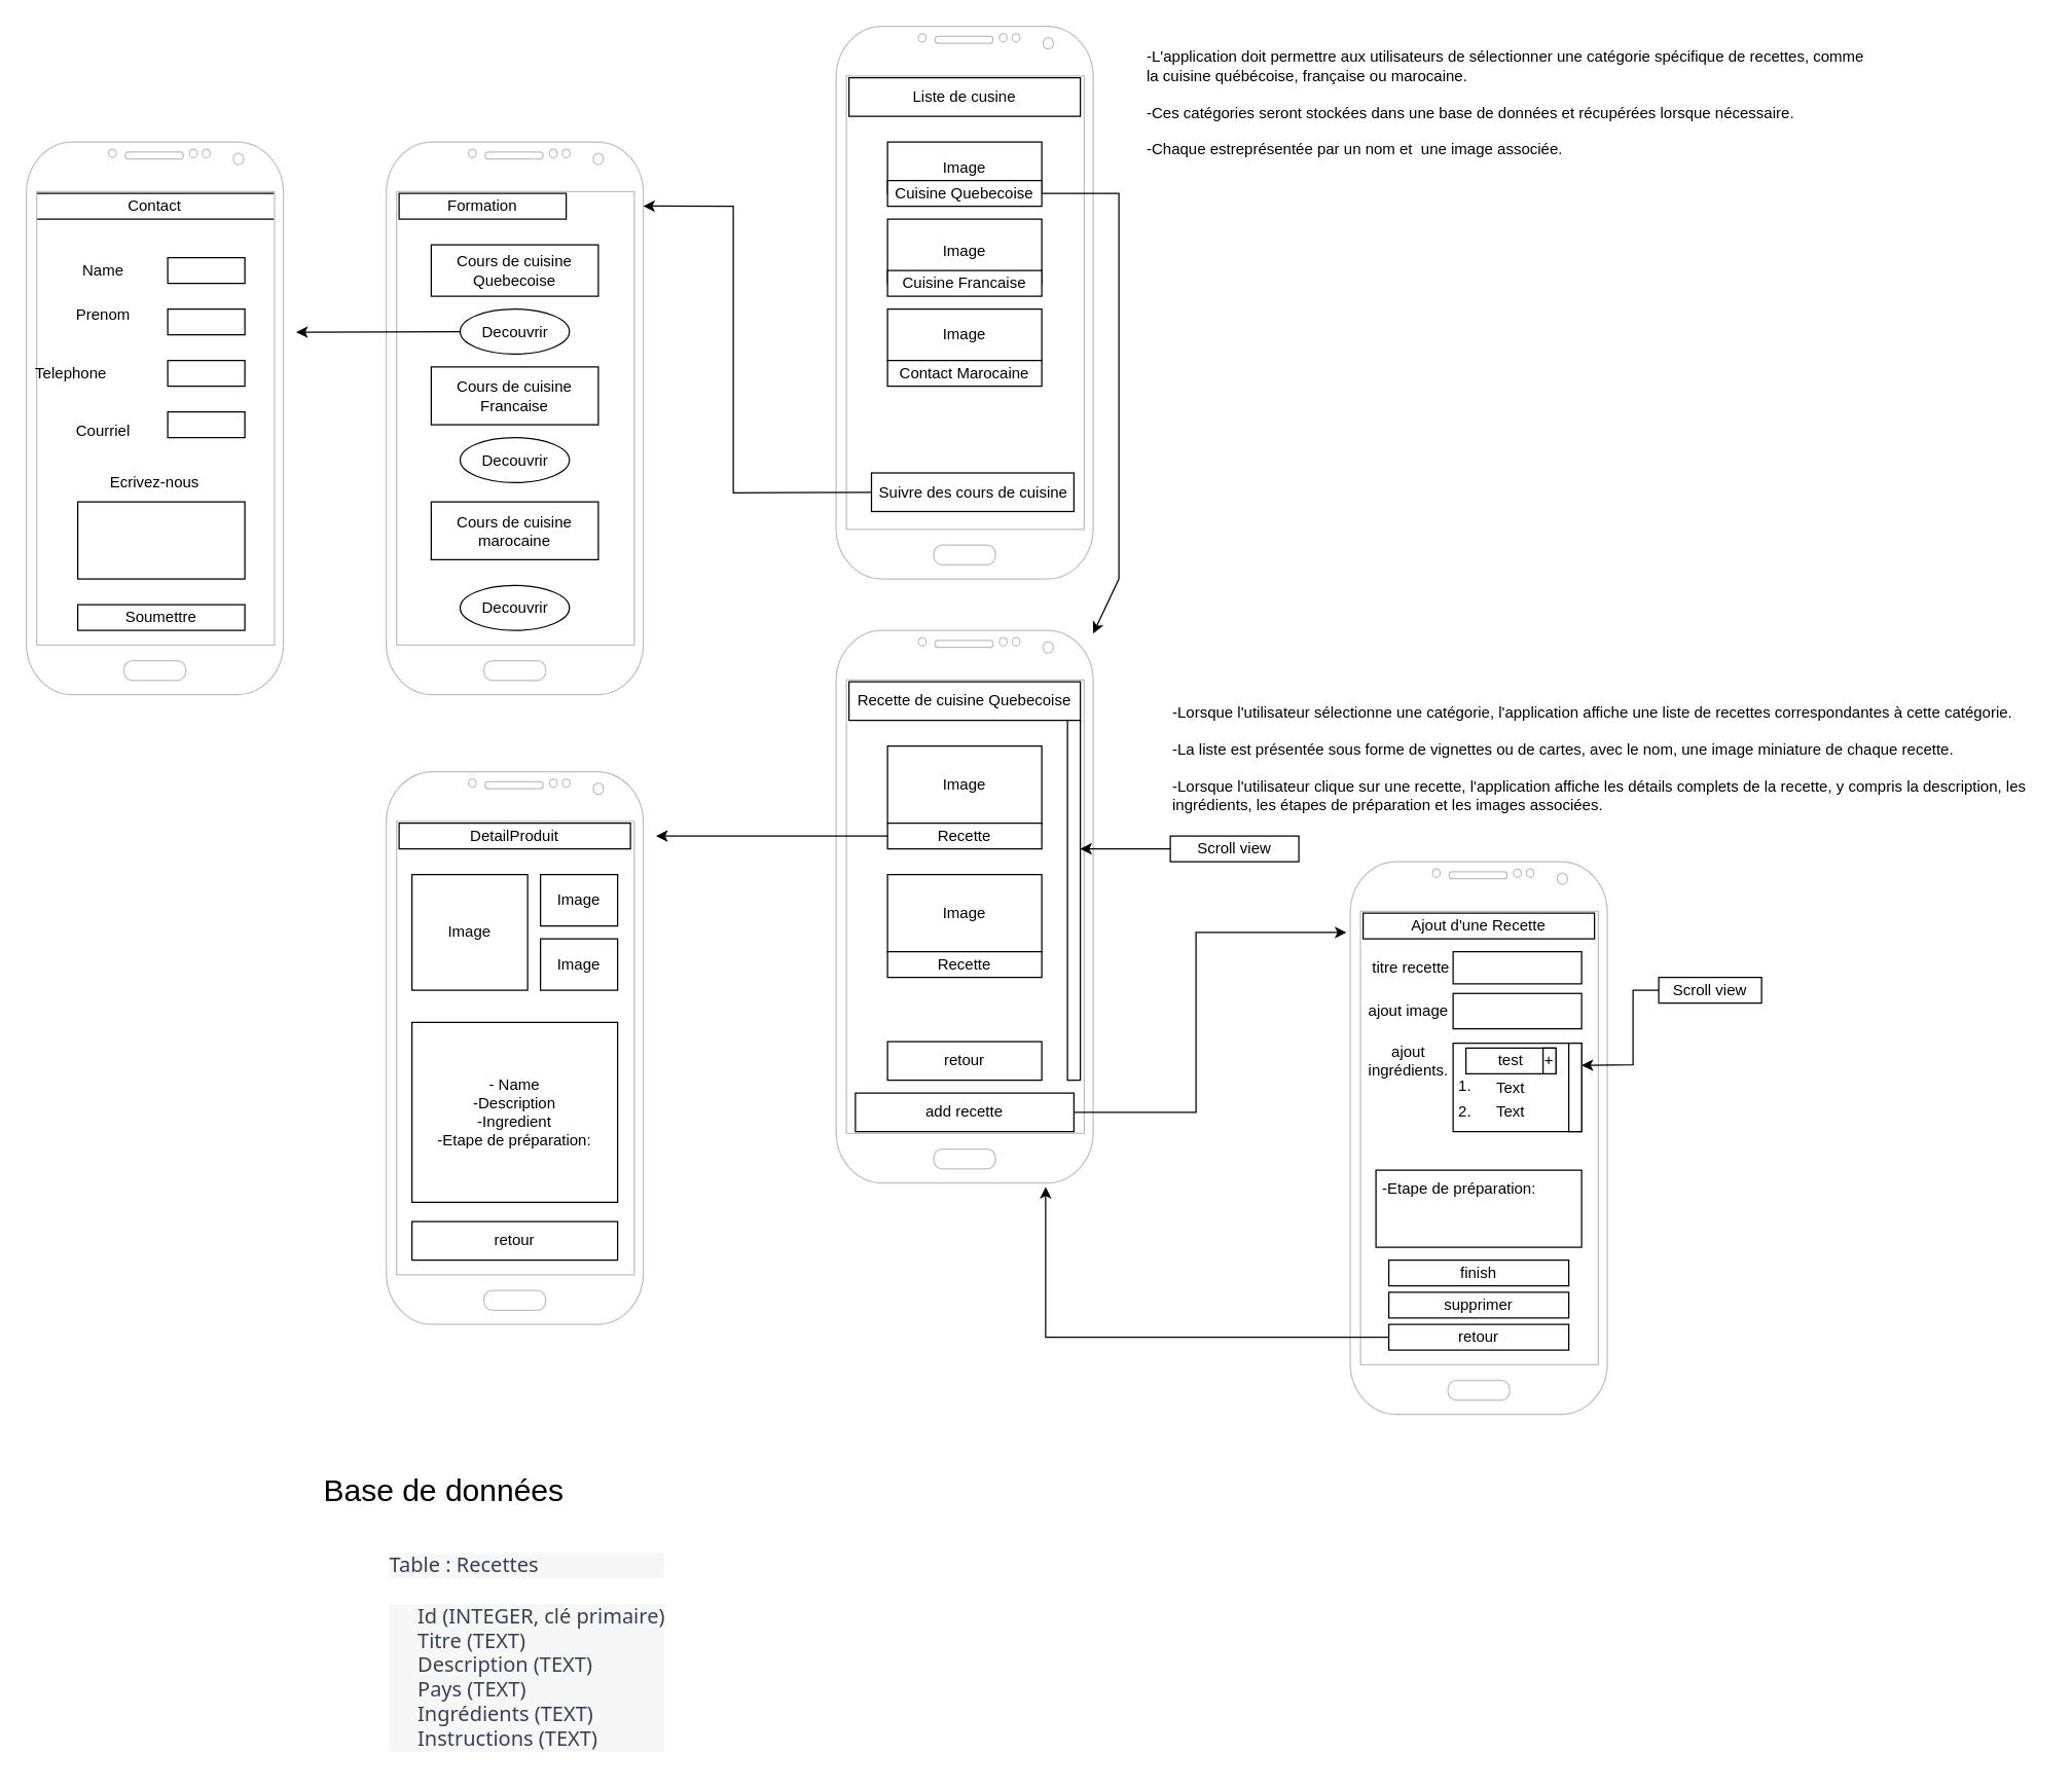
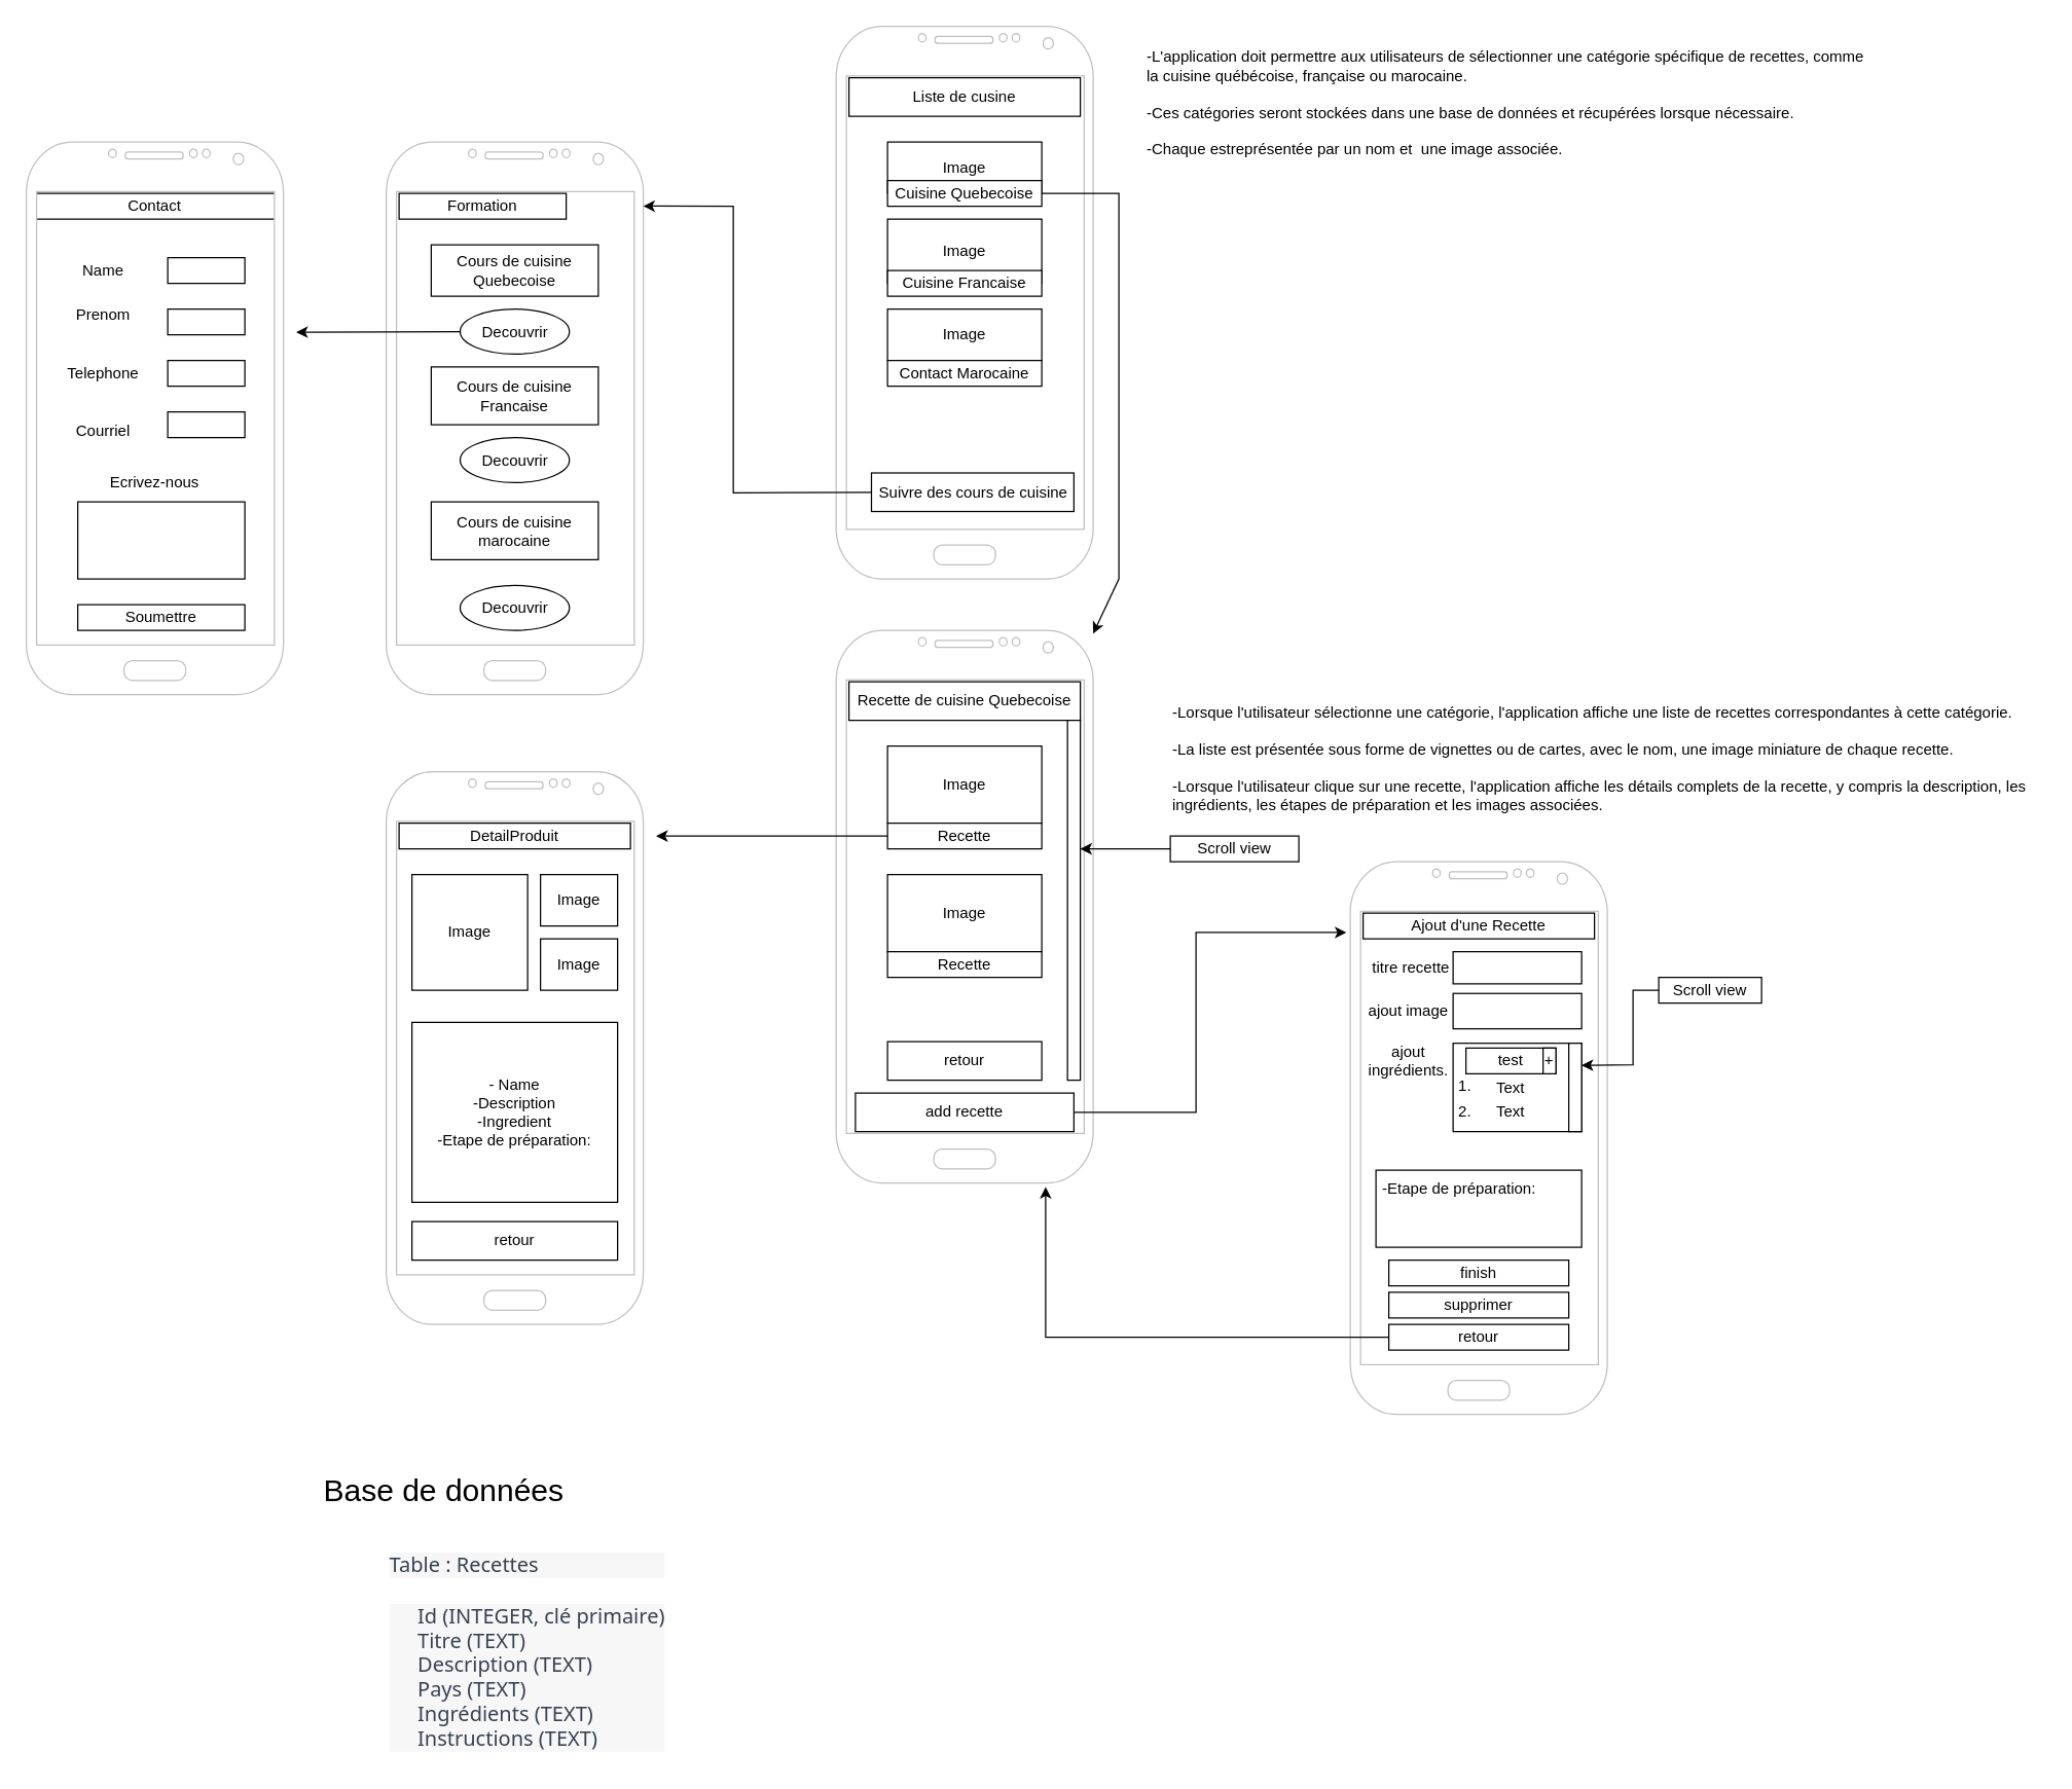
- <mxCell id="56" value="Telephone" style="text;html=1;strokeColor=none;fillColor=none;align=center;verticalAlign=middle;whiteSpace=wrap;rounded=0;" vertex="1" parent="1"><mxGeometry x="25" y="275" width="60" height="30" as="geometry" /></mxCell>
+ <mxCell id="56" value="Telephone" style="text;html=1;strokeColor=none;fillColor=none;align=center;verticalAlign=middle;whiteSpace=wrap;rounded=0;" vertex="1" parent="1"><mxGeometry x="50" y="275" width="60" height="30" as="geometry" /></mxCell>
